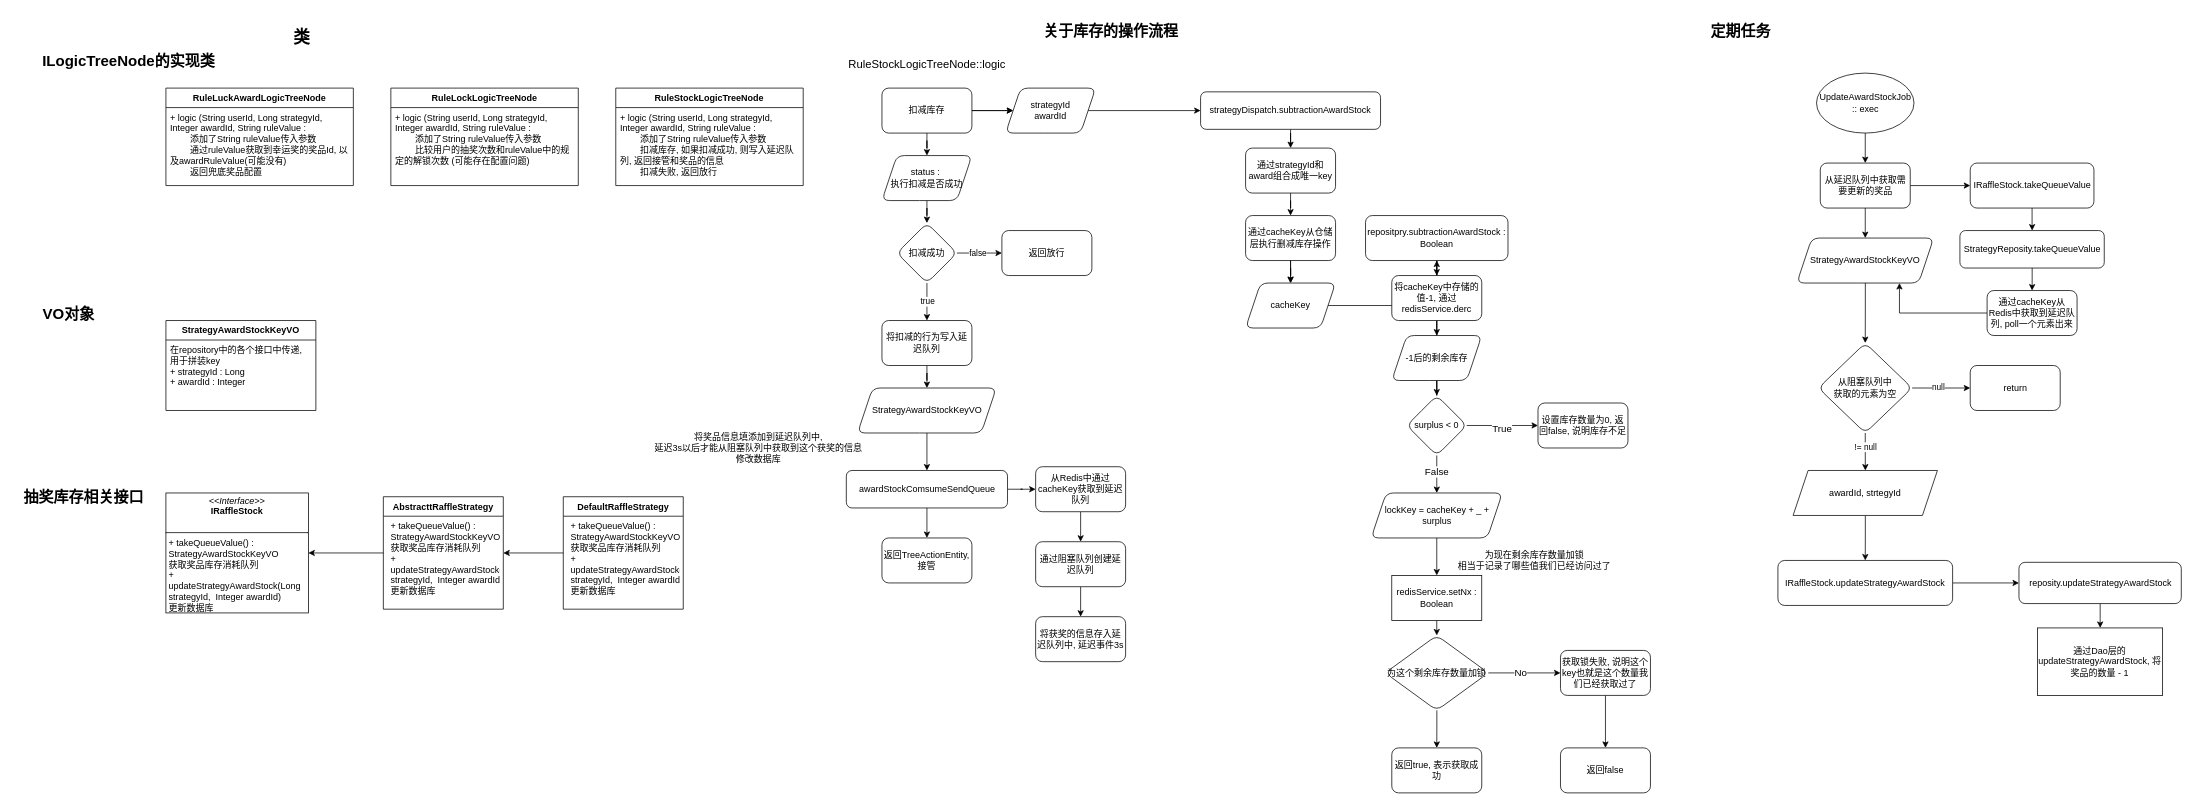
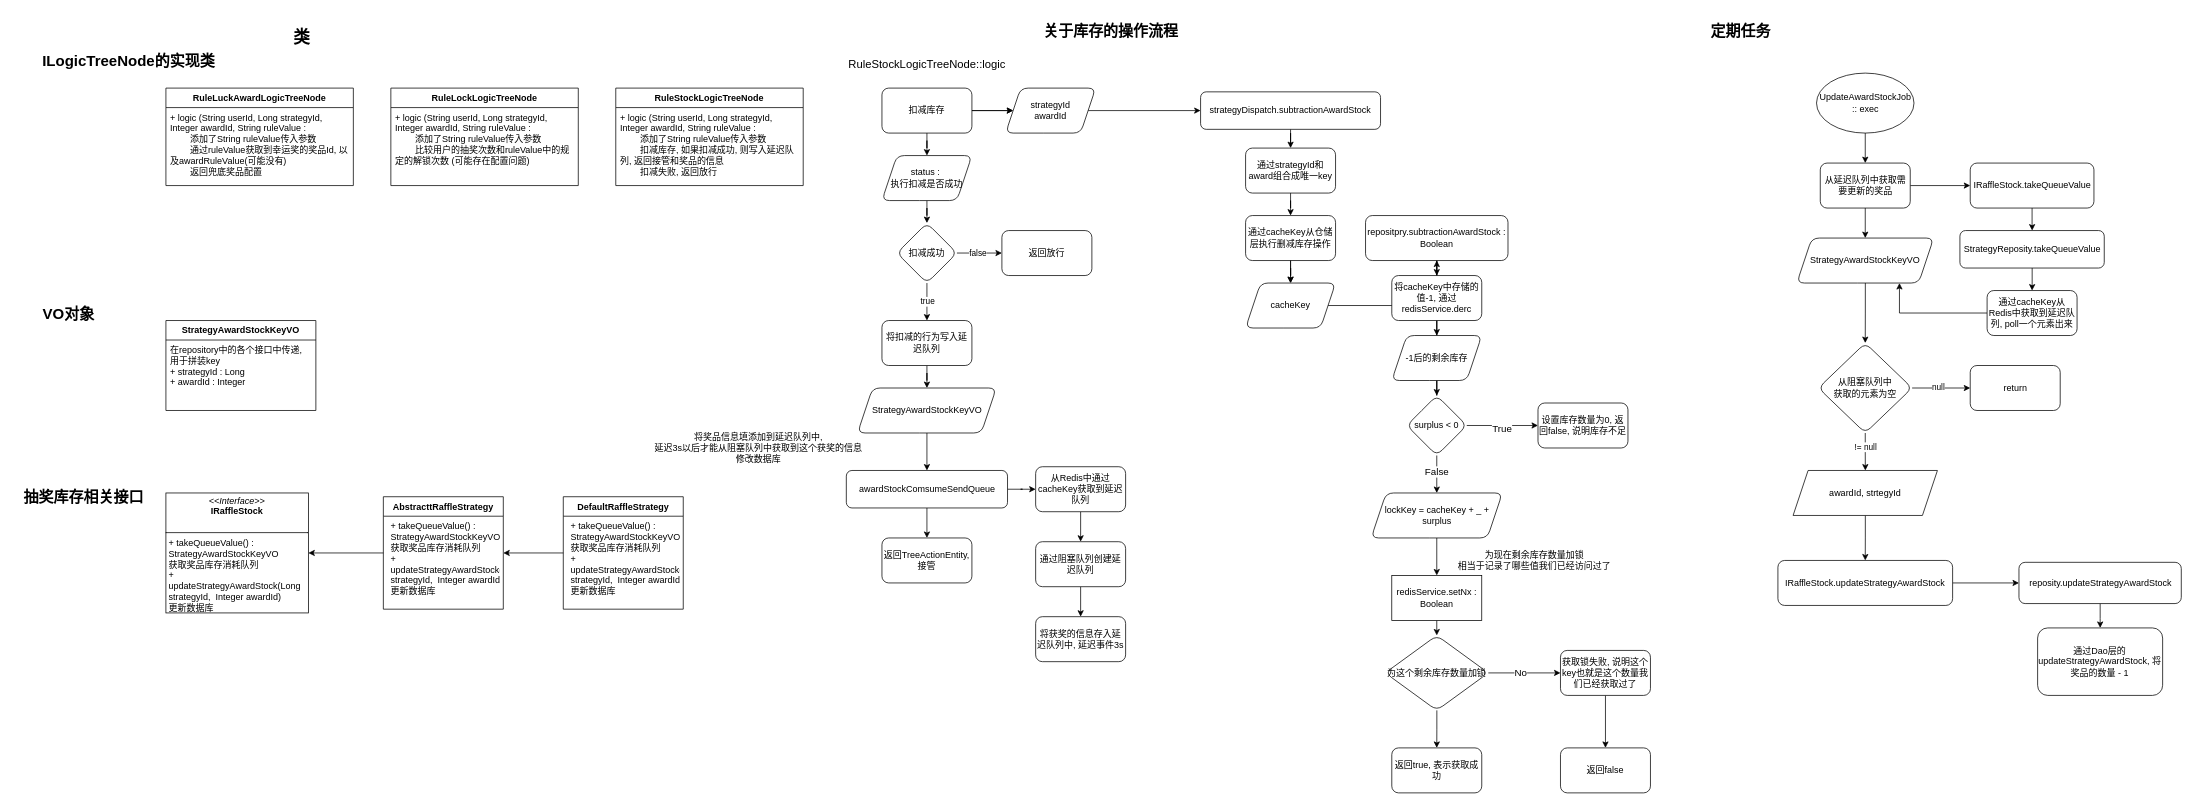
- <mxCell id="111" value="通过Dao层的updateStrategyAwardStock, 将奖品的数量 - 1" style="whiteSpace=wrap;html=1;rounded=0;" vertex="1" parent="1"><mxGeometry x="2716.37" y="837" width="166.75" height="90" as="geometry" /></mxCell>
+ <mxCell id="111" value="通过Dao层的updateStrategyAwardStock, 将奖品的数量 - 1" style="whiteSpace=wrap;html=1;rounded=1;" vertex="1" parent="1"><mxGeometry x="2716.37" y="837" width="166.75" height="90" as="geometry" /></mxCell>
